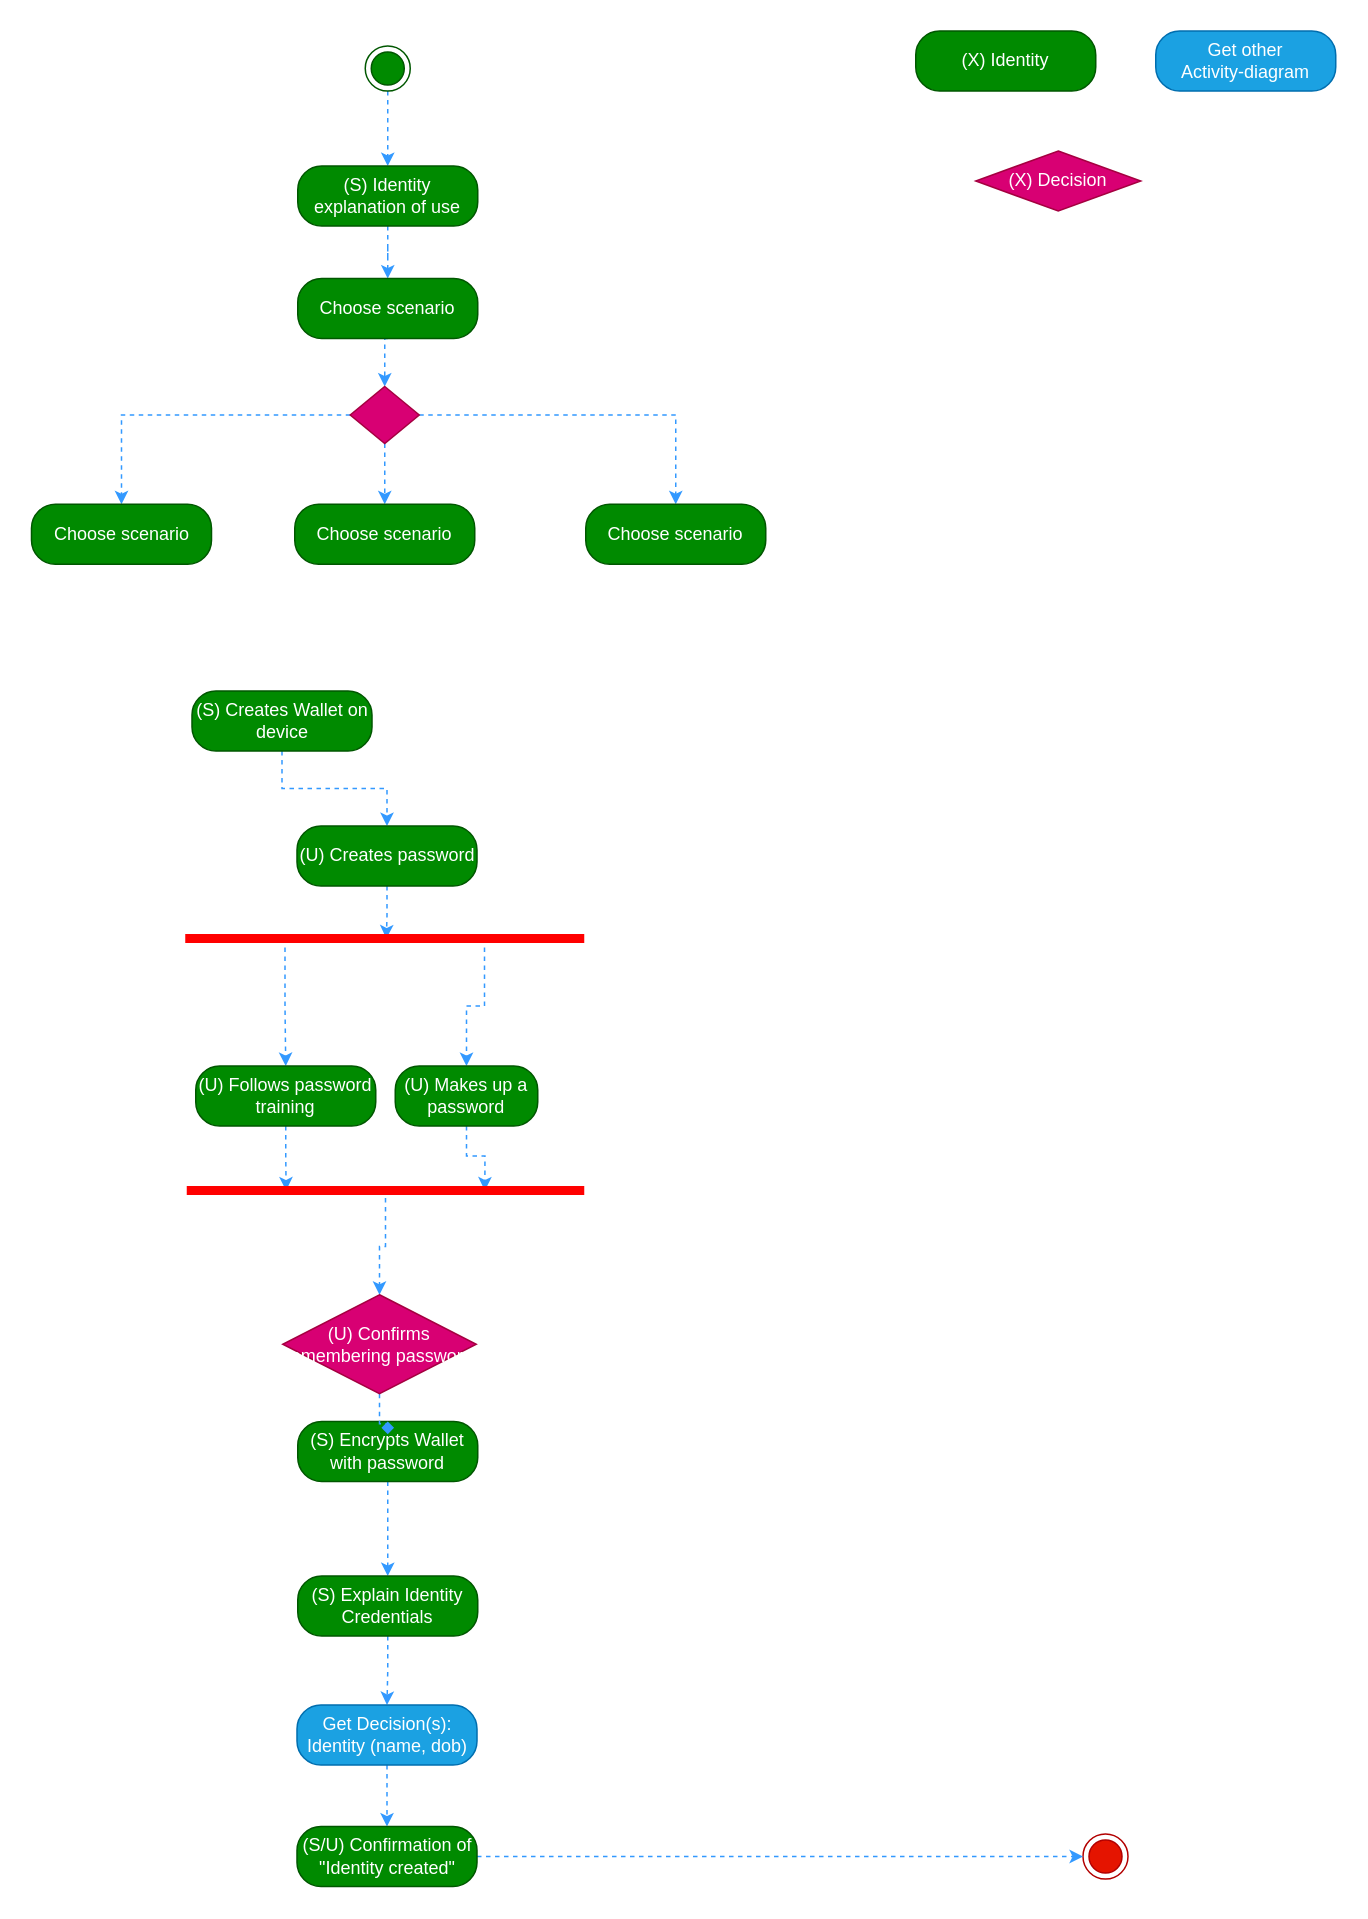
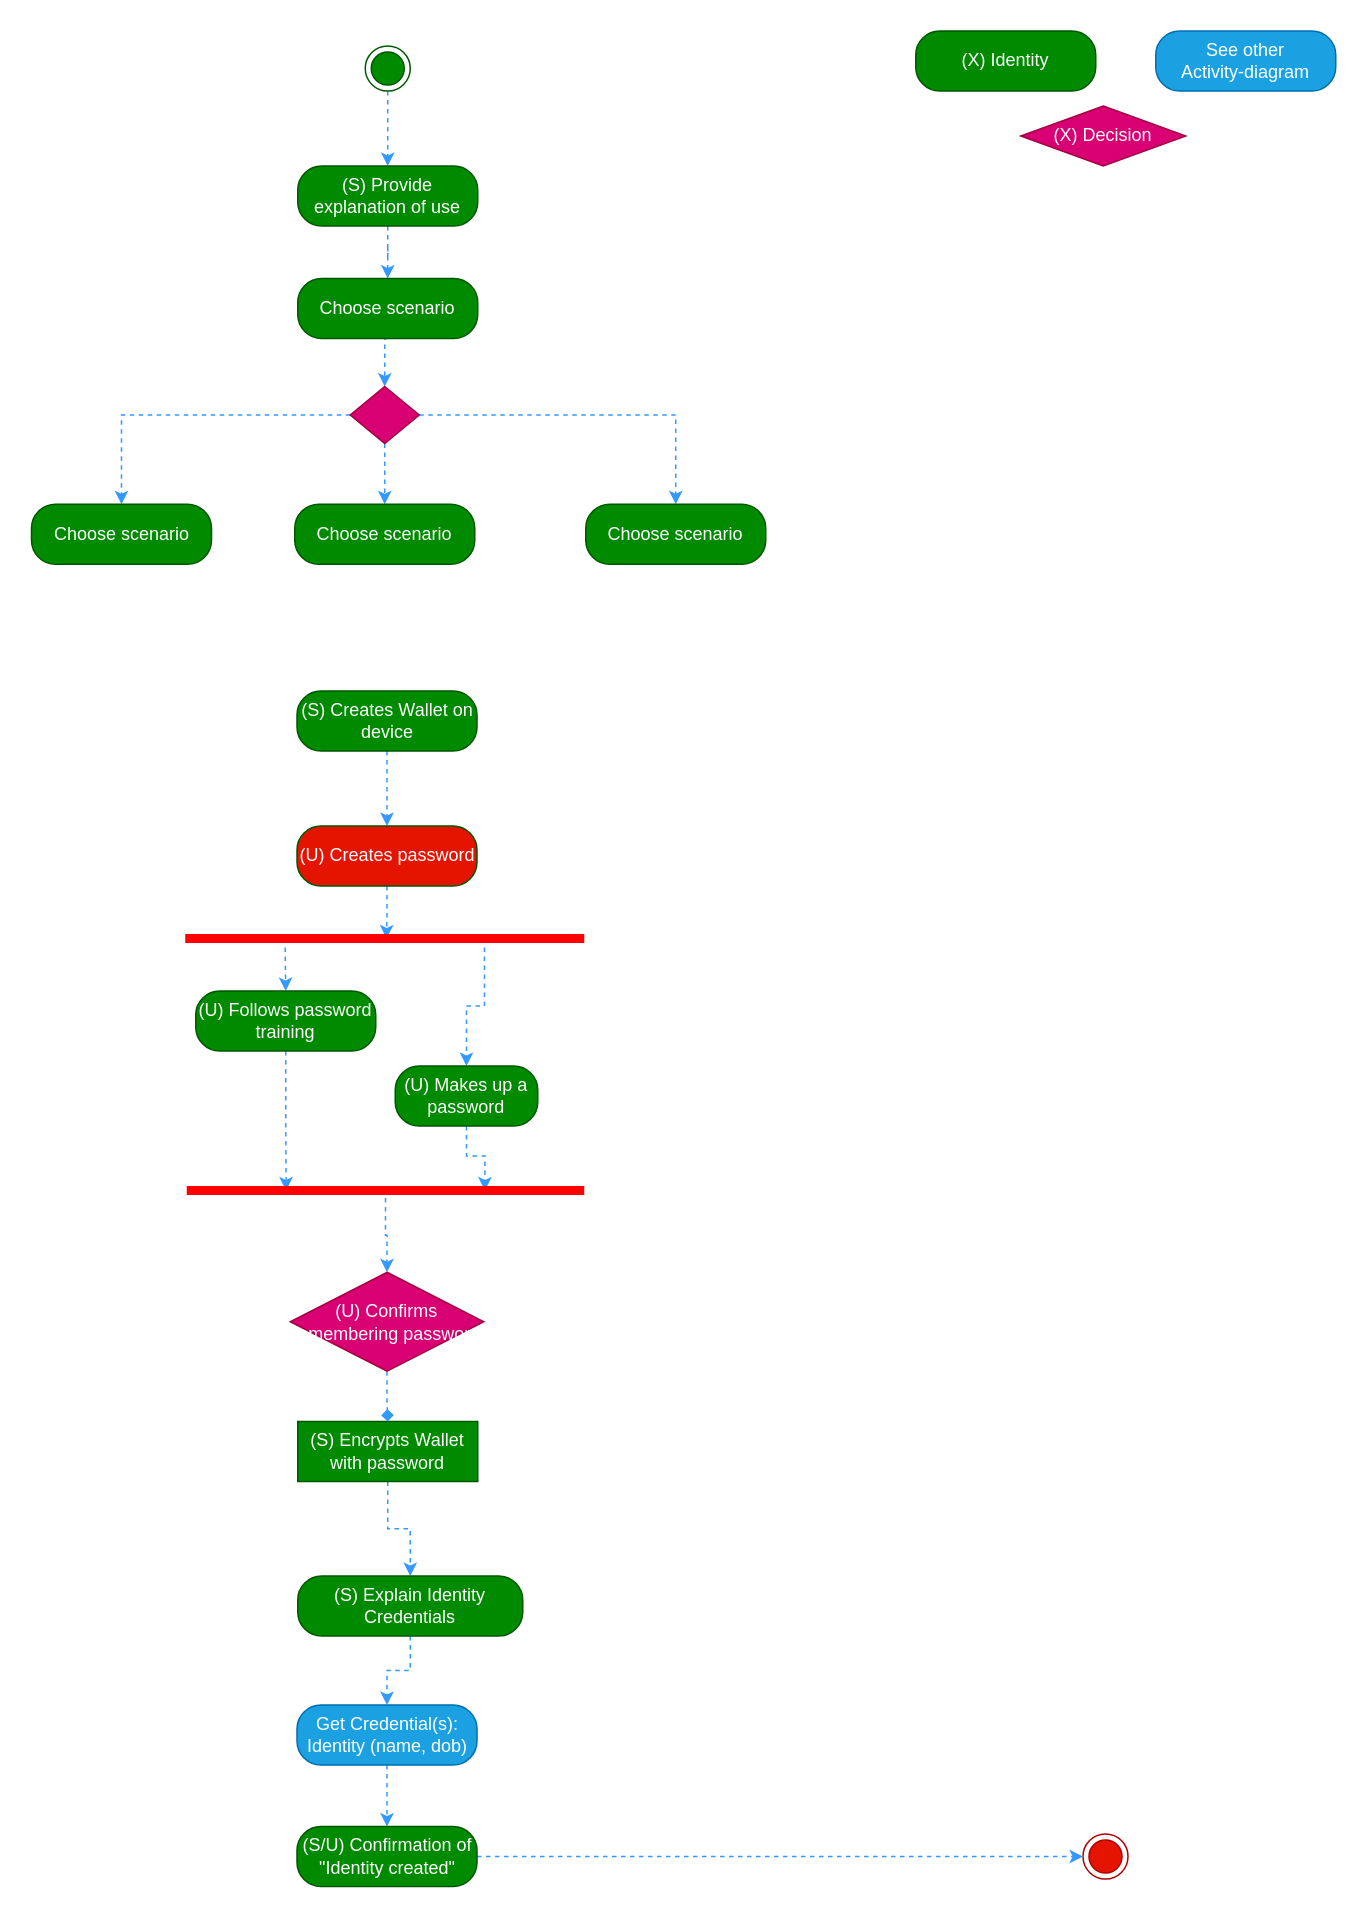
- <mxCell id="10" value="Get other&lt;br&gt;Activity-diagram" style="rounded=1;whiteSpace=wrap;html=1;arcSize=40;fillColor=#1ba1e2;strokeColor=#006EAF;fontColor=#ffffff;" parent="1" vertex="1"><mxGeometry x="770" y="20" width="120" height="40" as="geometry" /></mxCell>
+ <mxCell id="10" value="See other&lt;br&gt;Activity-diagram" style="rounded=1;whiteSpace=wrap;html=1;arcSize=40;fillColor=#1ba1e2;strokeColor=#006EAF;fontColor=#ffffff;" parent="1" vertex="1"><mxGeometry x="770" y="20" width="120" height="40" as="geometry" /></mxCell>
- <mxCell id="13" value="&lt;span&gt;(X) Decision&lt;br&gt;&lt;/span&gt;" style="rhombus;whiteSpace=wrap;html=1;fillColor=#d80073;strokeColor=#A50040;fontColor=#ffffff;" parent="1" vertex="1"><mxGeometry x="650" y="100" width="110" height="40" as="geometry" /></mxCell>
+ <mxCell id="13" value="&lt;span&gt;(X) Decision&lt;br&gt;&lt;/span&gt;" style="rhombus;whiteSpace=wrap;html=1;fillColor=#d80073;strokeColor=#A50040;fontColor=#ffffff;" parent="1" vertex="1"><mxGeometry x="680" y="70" width="110" height="40" as="geometry" /></mxCell>
- <mxCell id="5" value="(S) Identity explanation of use" style="rounded=1;whiteSpace=wrap;html=1;arcSize=40;fillColor=#008a00;strokeColor=#005700;fontColor=#ffffff;" parent="1" vertex="1"><mxGeometry x="198" y="110" width="120" height="40" as="geometry" /></mxCell>
+ <mxCell id="5" value="(S) Provide explanation of use" style="rounded=1;whiteSpace=wrap;html=1;arcSize=40;fillColor=#008a00;strokeColor=#005700;fontColor=#ffffff;" parent="1" vertex="1"><mxGeometry x="198" y="110" width="120" height="40" as="geometry" /></mxCell>
- <mxCell id="7" value="(S) Creates Wallet on device&lt;br&gt;" style="rounded=1;whiteSpace=wrap;html=1;arcSize=40;fillColor=#008a00;strokeColor=#005700;fontColor=#ffffff;" parent="1" vertex="1"><mxGeometry x="127.5" y="460" width="120" height="40" as="geometry" /></mxCell>
+ <mxCell id="7" value="(S) Creates Wallet on device&lt;br&gt;" style="rounded=1;whiteSpace=wrap;html=1;arcSize=40;fillColor=#008a00;strokeColor=#005700;fontColor=#ffffff;" parent="1" vertex="1"><mxGeometry x="197.5" y="460" width="120" height="40" as="geometry" /></mxCell>
- <mxCell id="9" value="(U) Creates password" style="rounded=1;whiteSpace=wrap;html=1;arcSize=40;fillColor=#008a00;strokeColor=#005700;fontColor=#ffffff;" parent="1" vertex="1"><mxGeometry x="197.5" y="550" width="120" height="40" as="geometry" /></mxCell>
+ <mxCell id="9" value="(U) Creates password" style="rounded=1;whiteSpace=wrap;html=1;arcSize=40;fillColor=#e51400;strokeColor=#005700;fontColor=#ffffff;" parent="1" vertex="1"><mxGeometry x="197.5" y="550" width="120" height="40" as="geometry" /></mxCell>
- <mxCell id="18" value="(U) Follows password training" style="rounded=1;whiteSpace=wrap;html=1;arcSize=40;fillColor=#008a00;strokeColor=#005700;fontColor=#ffffff;" parent="1" vertex="1"><mxGeometry x="130" y="710" width="120" height="40" as="geometry" /></mxCell>
+ <mxCell id="18" value="(U) Follows password training" style="rounded=1;whiteSpace=wrap;html=1;arcSize=40;fillColor=#008a00;strokeColor=#005700;fontColor=#ffffff;" parent="1" vertex="1"><mxGeometry x="130" y="660" width="120" height="40" as="geometry" /></mxCell>
- <mxCell id="32" value="(U) Confirms remembering password" style="rhombus;whiteSpace=wrap;html=1;fillColor=#d80073;strokeColor=#A50040;fontColor=#ffffff;" parent="1" vertex="1"><mxGeometry x="188" y="862.5" width="129" height="66" as="geometry" /></mxCell>
+ <mxCell id="32" value="(U) Confirms remembering password" style="rhombus;whiteSpace=wrap;html=1;fillColor=#d80073;strokeColor=#A50040;fontColor=#ffffff;" parent="1" vertex="1"><mxGeometry x="193" y="847.5" width="129" height="66" as="geometry" /></mxCell>
- <mxCell id="24" value="(S) Encrypts Wallet with password&lt;br&gt;" style="rounded=1;whiteSpace=wrap;html=1;arcSize=40;fillColor=#008a00;strokeColor=#005700;fontColor=#ffffff;" parent="1" vertex="1"><mxGeometry x="198" y="947" width="120" height="40" as="geometry" /></mxCell>
+ <mxCell id="24" value="(S) Encrypts Wallet with password&lt;br&gt;" style="whiteSpace=wrap;html=1;arcSize=40;fillColor=#008a00;strokeColor=#005700;fontColor=#ffffff;rounded=0;" parent="1" vertex="1"><mxGeometry x="198" y="947" width="120" height="40" as="geometry" /></mxCell>
- <mxCell id="26" value="(S) Explain Identity Credentials&lt;br&gt;" style="rounded=1;whiteSpace=wrap;html=1;arcSize=40;fillColor=#008a00;strokeColor=#005700;fontColor=#ffffff;" parent="1" vertex="1"><mxGeometry x="198" y="1050" width="120" height="40" as="geometry" /></mxCell>
+ <mxCell id="26" value="(S) Explain Identity Credentials&lt;br&gt;" style="rounded=1;whiteSpace=wrap;html=1;arcSize=40;fillColor=#008a00;strokeColor=#005700;fontColor=#ffffff;" parent="1" vertex="1"><mxGeometry x="198" y="1050" width="150" height="40" as="geometry" /></mxCell>
- <mxCell id="28" value="Get Decision(s): Identity (name, dob)&lt;br&gt;" style="rounded=1;whiteSpace=wrap;html=1;arcSize=40;fillColor=#1ba1e2;strokeColor=#006EAF;fontColor=#ffffff;" parent="1" vertex="1"><mxGeometry x="197.5" y="1136" width="120" height="40" as="geometry" /></mxCell>
+ <mxCell id="28" value="Get Credential(s): Identity (name, dob)&lt;br&gt;" style="rounded=1;whiteSpace=wrap;html=1;arcSize=40;fillColor=#1ba1e2;strokeColor=#006EAF;fontColor=#ffffff;" parent="1" vertex="1"><mxGeometry x="197.5" y="1136" width="120" height="40" as="geometry" /></mxCell>
